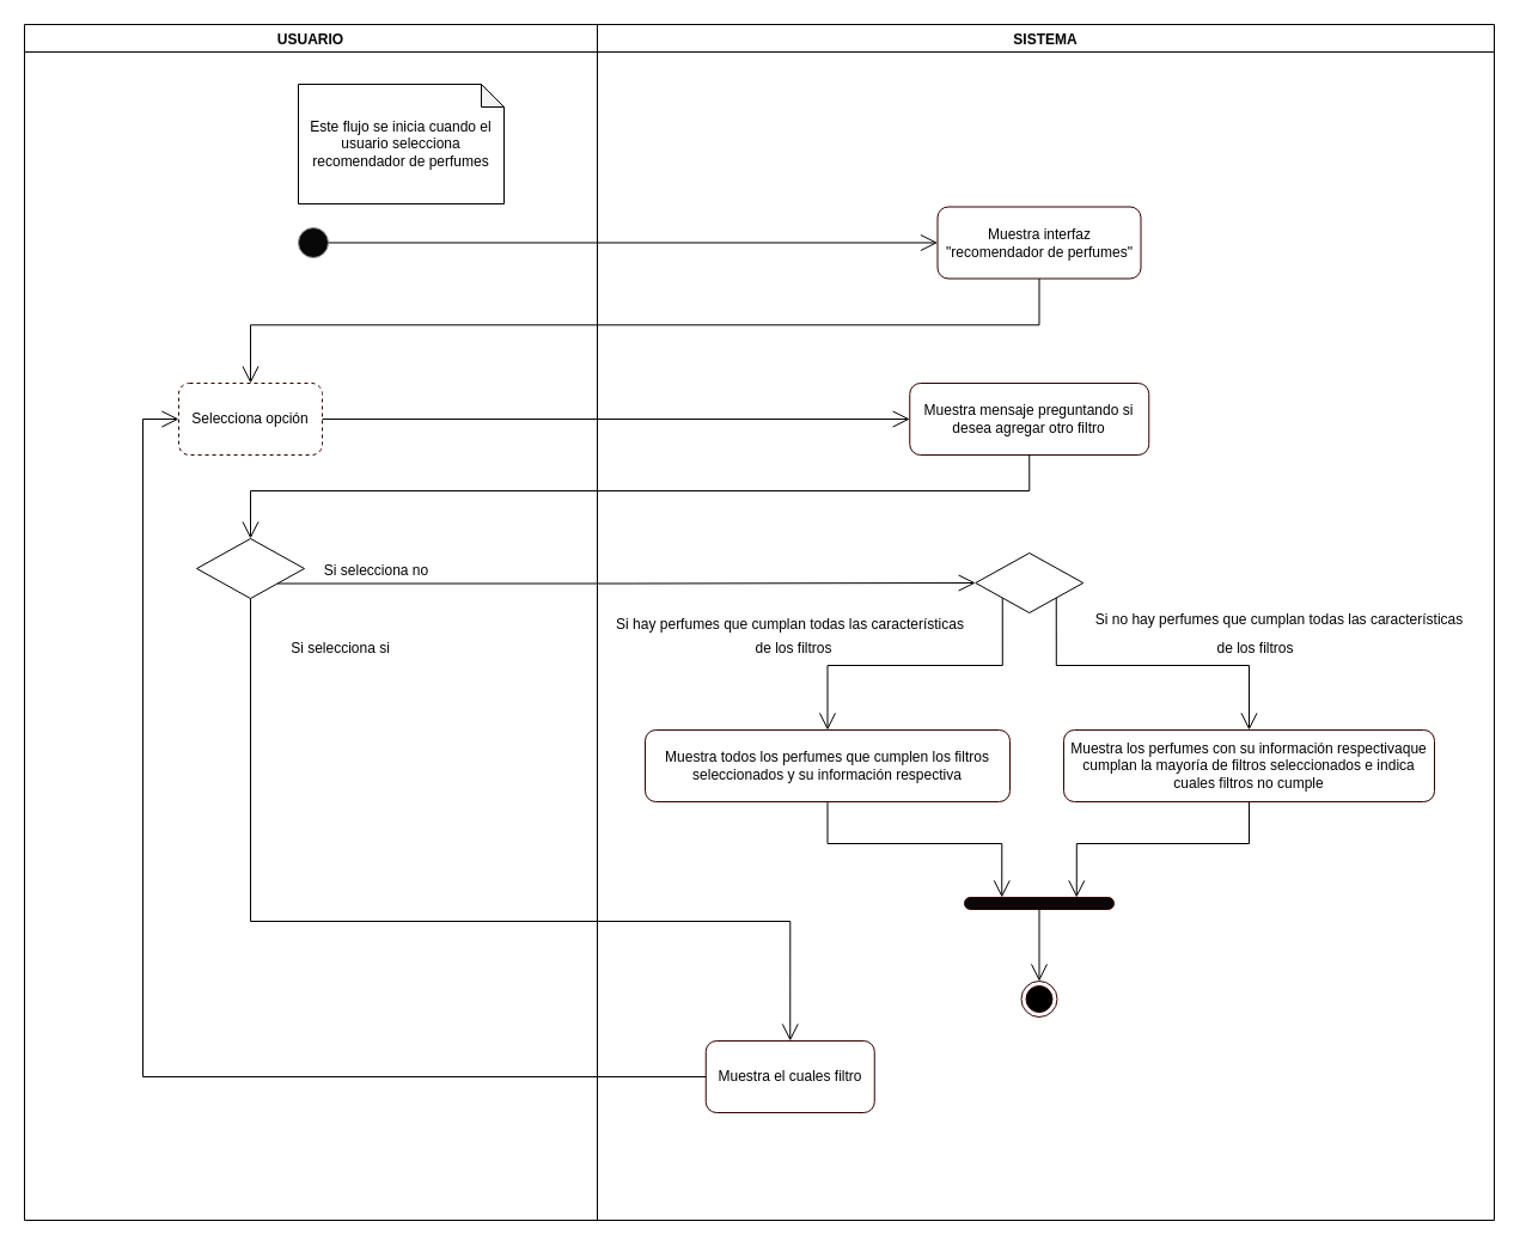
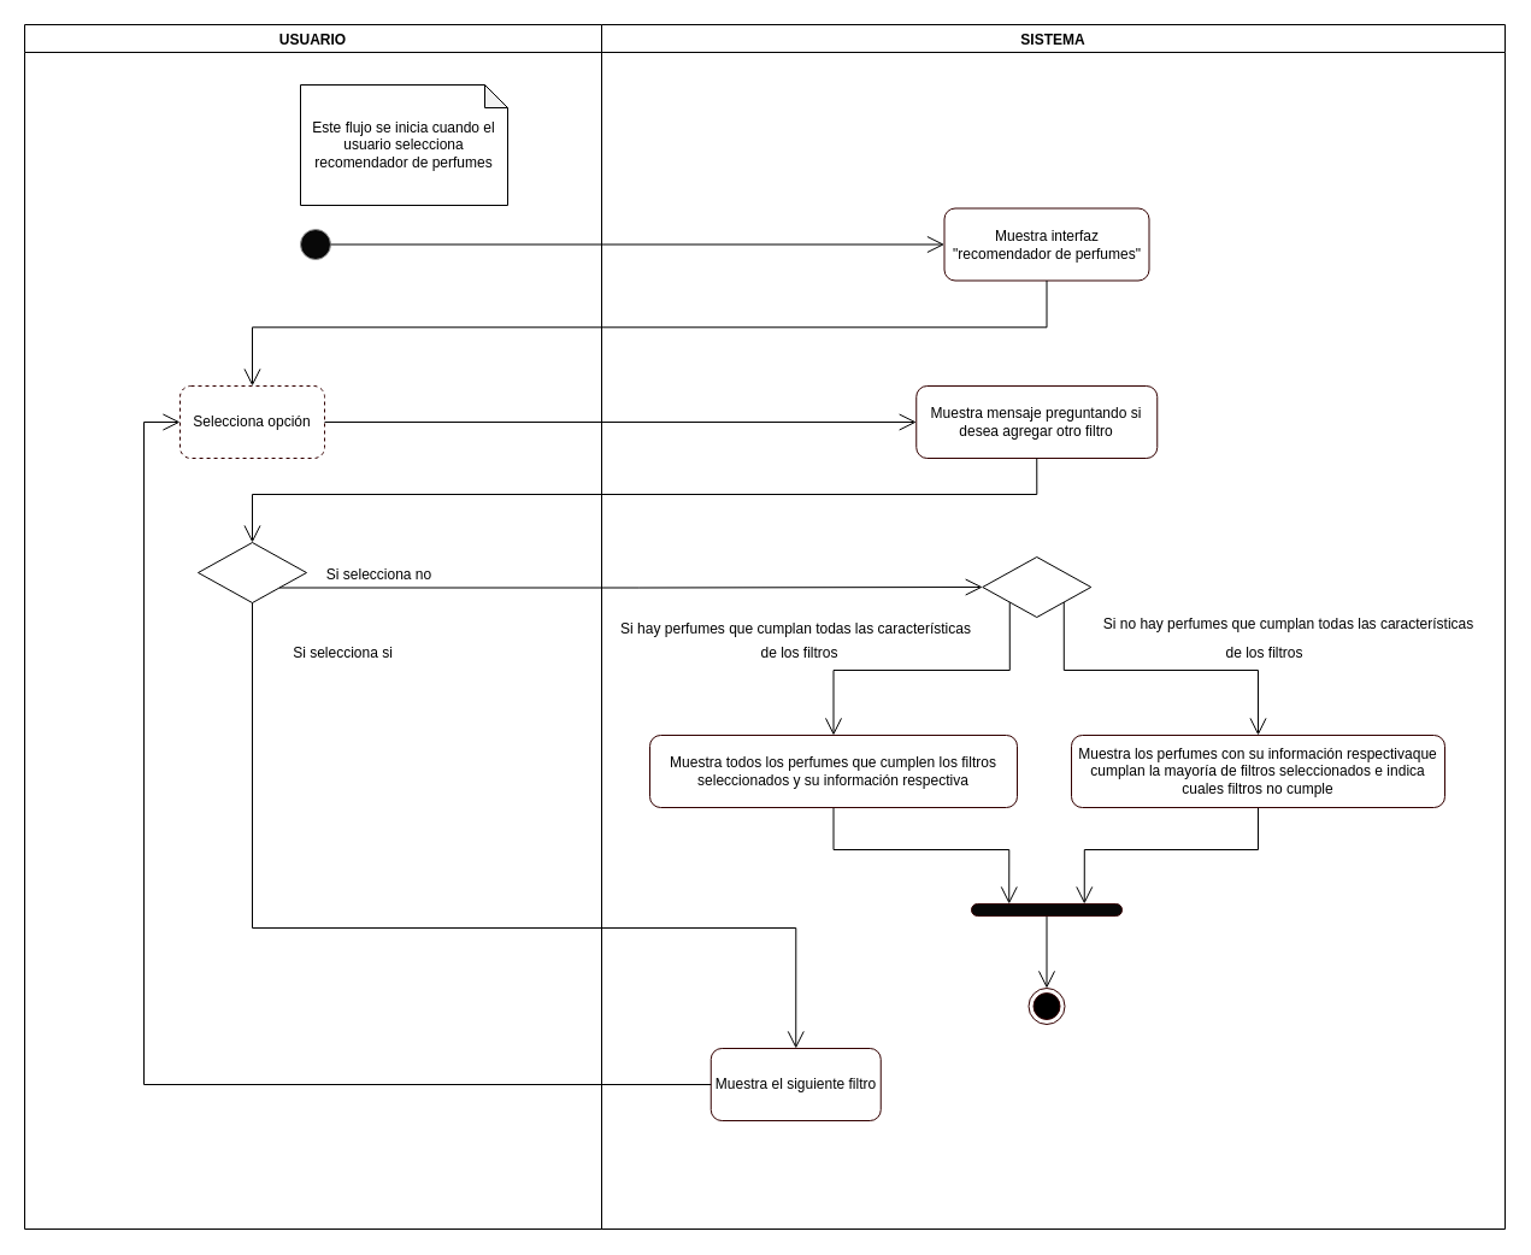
- <mxCell id="28" value="Muestra el cuales filtro" style="rounded=1;whiteSpace=wrap;html=1;strokeColor=#330000;fillColor=#FFFFFF;gradientColor=none;" parent="11" vertex="1"><mxGeometry x="90.75" y="850" width="141" height="60" as="geometry" /></mxCell>
+ <mxCell id="28" value="Muestra el siguiente filtro" style="rounded=1;whiteSpace=wrap;html=1;strokeColor=#330000;fillColor=#FFFFFF;gradientColor=none;" parent="11" vertex="1"><mxGeometry x="90.75" y="850" width="141" height="60" as="geometry" /></mxCell>
